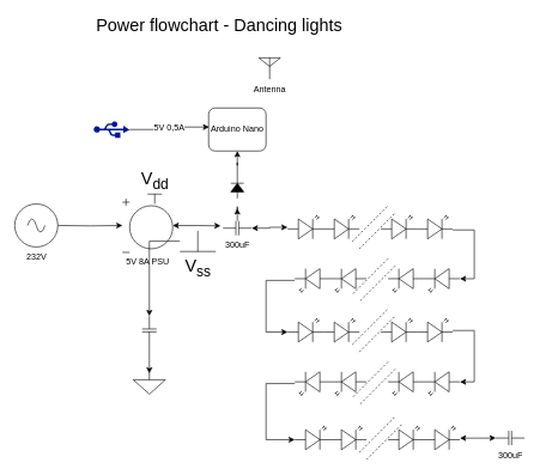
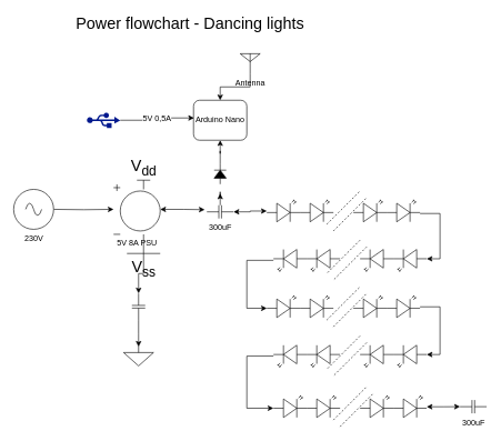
- <mxCell id="54" value="Power flowchart - Dancing lights" style="text;html=1;strokeColor=none;fillColor=none;align=center;verticalAlign=middle;whiteSpace=wrap;rounded=0;fontFamily=Helvetica;fontSize=24;" vertex="1" parent="1"><mxGeometry x="110" y="20" width="390" height="30" as="geometry" /></mxCell>
+ <mxCell id="54" value="Power flowchart - Dancing lights" style="text;html=1;strokeColor=none;fillColor=none;align=center;verticalAlign=middle;whiteSpace=wrap;rounded=0;fontFamily=Helvetica;fontSize=24;" vertex="1" parent="1"><mxGeometry x="90" y="20" width="390" height="30" as="geometry" /></mxCell>
+ <mxCell id="56" style="edgeStyle=orthogonalEdgeStyle;rounded=0;orthogonalLoop=1;jettySize=auto;html=1;entryX=0.5;entryY=0;entryDx=0;entryDy=0;fontFamily=Helvetica;fontSize=12;startArrow=none;startFill=0;endArrow=classic;endFill=1;" edge="1" parent="1" source="57" target="9"><mxGeometry relative="1" as="geometry" /></mxCell>
- <mxCell id="60" value="V&lt;sub&gt;ss&lt;/sub&gt;" style="pointerEvents=1;verticalLabelPosition=bottom;shadow=0;dashed=0;align=center;html=1;verticalAlign=top;shape=mxgraph.electrical.signal_sources.vss2;fontSize=24;flipV=1;fontFamily=Helvetica;" vertex="1" parent="1"><mxGeometry x="250" y="321.25" width="50" height="28.75" as="geometry" /></mxCell>
+ <mxCell id="60" value="V&lt;sub&gt;ss&lt;/sub&gt;" style="pointerEvents=1;verticalLabelPosition=bottom;shadow=0;dashed=0;align=center;html=1;verticalAlign=top;shape=mxgraph.electrical.signal_sources.vss2;fontSize=24;flipV=1;fontFamily=Helvetica;" vertex="1" parent="1"><mxGeometry x="190" y="351.25" width="50" height="28.75" as="geometry" /></mxCell>
- <mxCell id="3" value="232V" style="pointerEvents=1;verticalLabelPosition=bottom;shadow=0;dashed=0;align=center;html=1;verticalAlign=top;shape=mxgraph.electrical.signal_sources.source;aspect=fixed;points=[[0.5,0,0],[1,0.5,0],[0.5,1,0],[0,0.5,0]];elSignalType=ac;" vertex="1" parent="1"><mxGeometry x="20" y="283.75" width="60" height="60" as="geometry" /></mxCell>
+ <mxCell id="3" value="230V" style="pointerEvents=1;verticalLabelPosition=bottom;shadow=0;dashed=0;align=center;html=1;verticalAlign=top;shape=mxgraph.electrical.signal_sources.source;aspect=fixed;points=[[0.5,0,0],[1,0.5,0],[0.5,1,0],[0,0.5,0]];elSignalType=ac;" vertex="1" parent="1"><mxGeometry x="20" y="283.75" width="60" height="60" as="geometry" /></mxCell>
